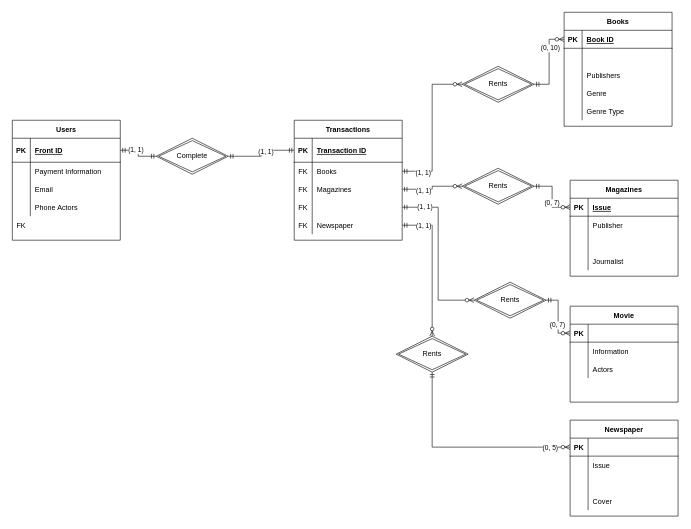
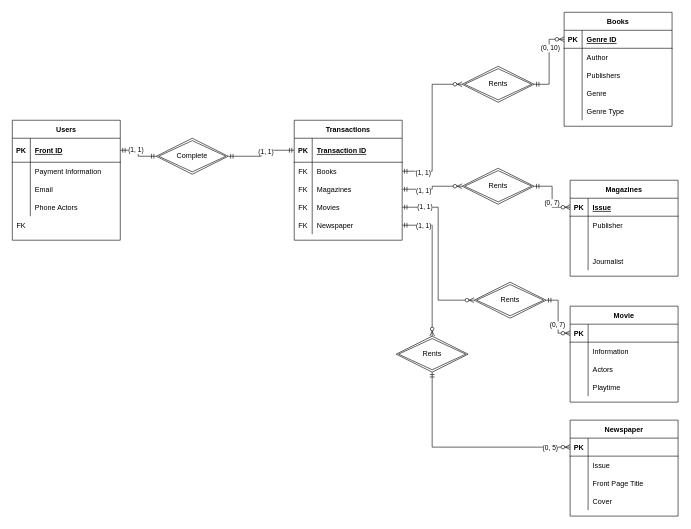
- <mxCell id="20" value="Book ID" style="shape=partialRectangle;connectable=0;fillColor=none;top=0;left=0;bottom=0;right=0;align=left;spacingLeft=6;fontStyle=5;overflow=hidden;" parent="18" vertex="1"><mxGeometry x="30" width="150" height="30" as="geometry" /></mxCell>
+ <mxCell id="20" value="Genre ID" style="shape=partialRectangle;connectable=0;fillColor=none;top=0;left=0;bottom=0;right=0;align=left;spacingLeft=6;fontStyle=5;overflow=hidden;" parent="18" vertex="1"><mxGeometry x="30" width="150" height="30" as="geometry" /></mxCell>
+ <mxCell id="23" value="Author" style="shape=partialRectangle;connectable=0;fillColor=none;top=0;left=0;bottom=0;right=0;align=left;spacingLeft=6;overflow=hidden;" parent="21" vertex="1"><mxGeometry x="30" width="150" height="30" as="geometry" /></mxCell>
+ <mxCell id="81" value="Movies" style="shape=partialRectangle;connectable=0;fillColor=none;top=0;left=0;bottom=0;right=0;align=left;spacingLeft=6;overflow=hidden;" parent="79" vertex="1"><mxGeometry x="30" width="150" height="30" as="geometry" /></mxCell>
+ <mxCell id="44" value="Playtime" style="shape=partialRectangle;connectable=0;fillColor=none;top=0;left=0;bottom=0;right=0;align=left;spacingLeft=6;overflow=hidden;" parent="42" vertex="1"><mxGeometry x="30" width="150" height="30" as="geometry" /></mxCell>
+ <mxCell id="65" value="Front Page Title" style="shape=partialRectangle;connectable=0;fillColor=none;top=0;left=0;bottom=0;right=0;align=left;spacingLeft=6;overflow=hidden;" parent="63" vertex="1"><mxGeometry x="30" width="150" height="30" as="geometry" /></mxCell>
